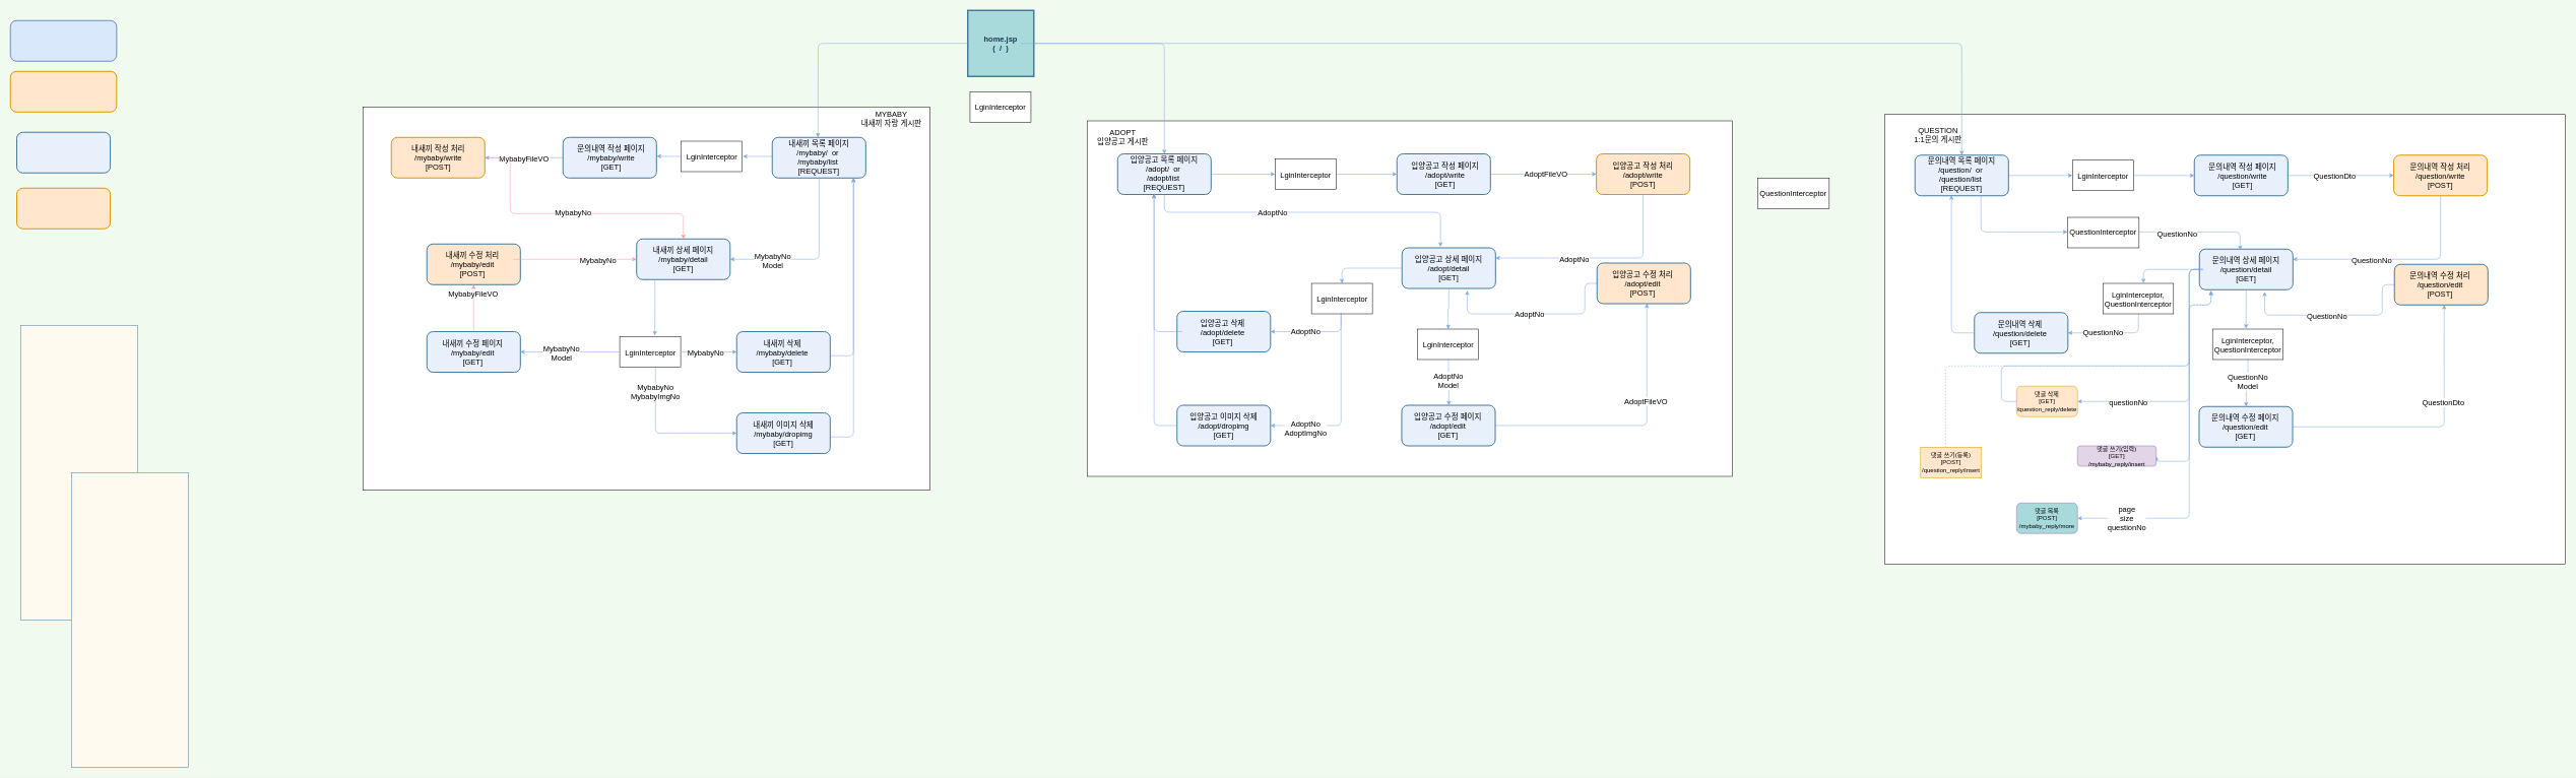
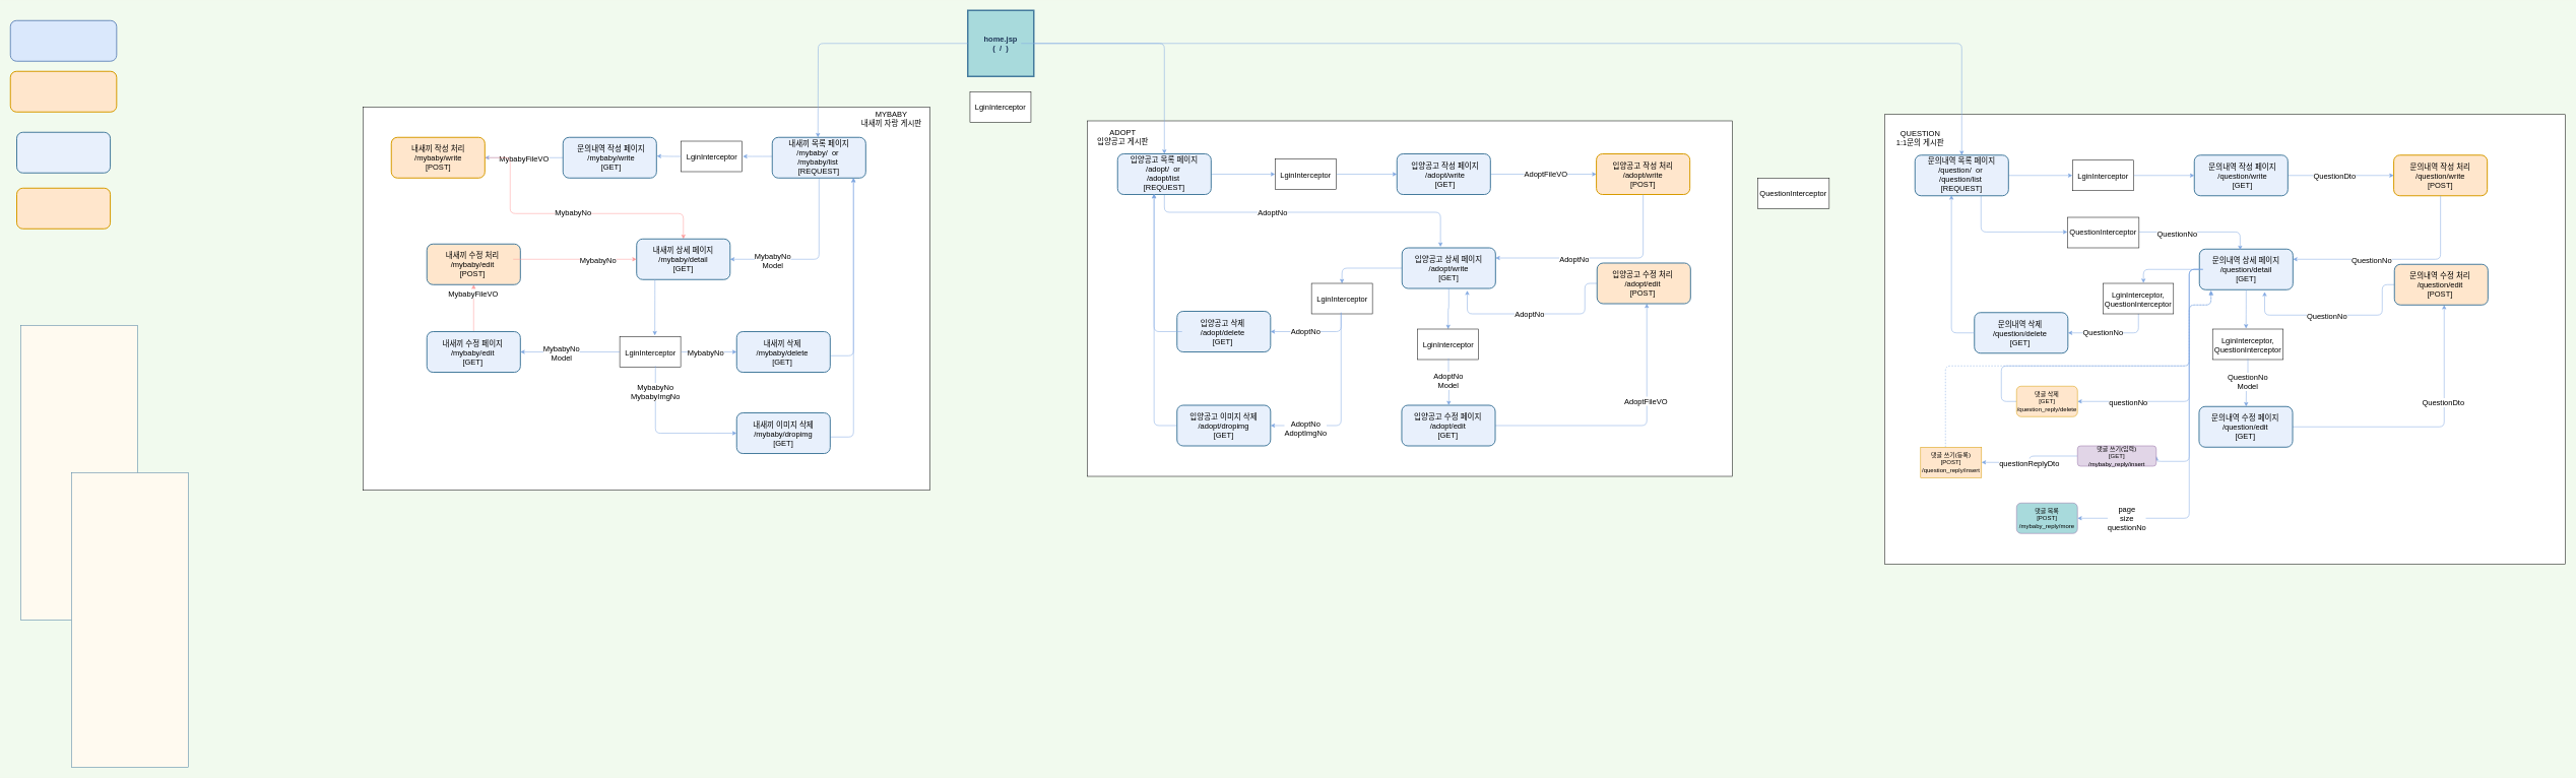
- <mxCell id="147" value="QUESTION&lt;br&gt;1:1문의 게시판" style="text;html=1;strokeColor=none;fillColor=none;align=center;verticalAlign=middle;whiteSpace=wrap;rounded=0;fontSize=15;" vertex="1" parent="1"><mxGeometry x="3756.12" y="250" width="118.88" height="30" as="geometry" /></mxCell>
+ <mxCell id="147" value="QUESTION&lt;br&gt;1:1문의 게시판" style="text;html=1;strokeColor=none;fillColor=none;align=center;verticalAlign=middle;whiteSpace=wrap;rounded=0;fontSize=15;" vertex="1" parent="1"><mxGeometry x="3721.12" y="255" width="118.88" height="30" as="geometry" /></mxCell>
- <mxCell id="63" value="입양공고 상세 페이지&lt;br&gt;/adopt/detail&lt;br&gt;[GET]" style="text;html=1;strokeColor=none;fillColor=none;align=center;verticalAlign=middle;whiteSpace=wrap;rounded=0;fontSize=15;" vertex="1" parent="1"><mxGeometry x="2767.07" y="487.5" width="170" height="80" as="geometry" /></mxCell>
+ <mxCell id="63" value="입양공고 상세 페이지&lt;br&gt;/adopt/write&lt;br&gt;[GET]" style="text;html=1;strokeColor=none;fillColor=none;align=center;verticalAlign=middle;whiteSpace=wrap;rounded=0;fontSize=15;" vertex="1" parent="1"><mxGeometry x="2767.07" y="487.5" width="170" height="80" as="geometry" /></mxCell>
+ <mxCell id="161" style="edgeStyle=orthogonalEdgeStyle;rounded=1;orthogonalLoop=1;jettySize=auto;html=1;entryX=1;entryY=0.5;entryDx=0;entryDy=0;fontSize=15;strokeColor=#7EA6E0;" edge="1" parent="1" source="163" target="158"><mxGeometry relative="1" as="geometry" /></mxCell>
+ <mxCell id="162" value="questionReplyDto" style="edgeLabel;html=1;align=center;verticalAlign=middle;resizable=0;points=[];fontSize=15;" vertex="1" connectable="0" parent="161"><mxGeometry x="0.259" relative="1" as="geometry"><mxPoint x="19" as="offset" /></mxGeometry></mxCell>
